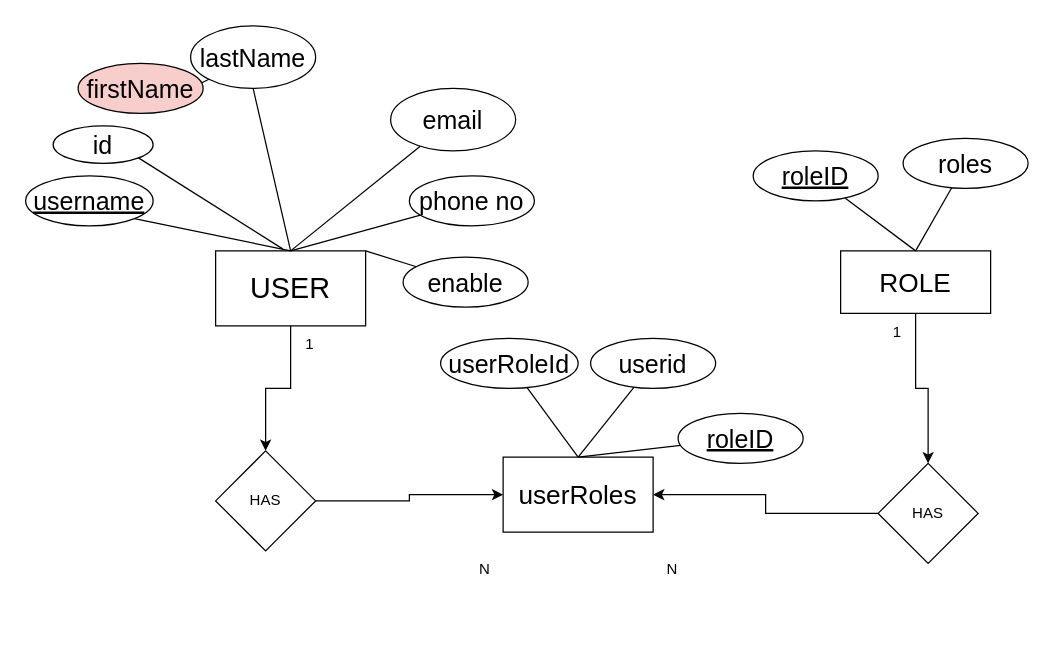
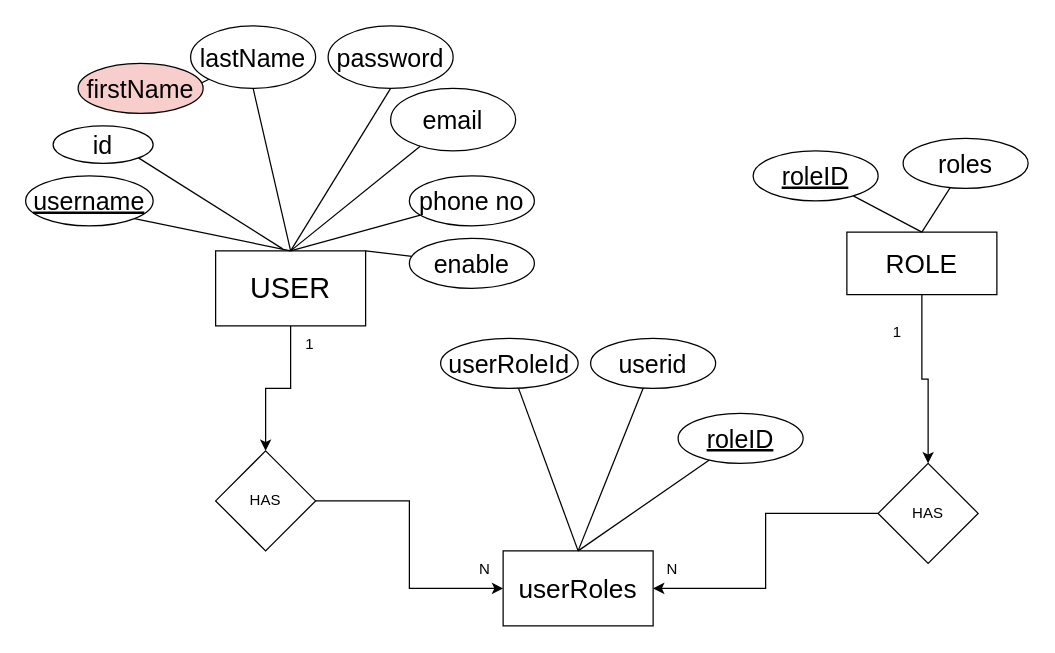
+ <mxCell id="10" value="&lt;font style=&quot;font-size: 20px;&quot;&gt;password&lt;/font&gt;" style="ellipse;whiteSpace=wrap;html=1;" vertex="1" parent="1"><mxGeometry x="262" y="20" width="100" height="50" as="geometry" /></mxCell>
+ <mxCell id="11" value="" style="endArrow=none;html=1;rounded=0;exitX=0.5;exitY=1;exitDx=0;exitDy=0;entryX=0.5;entryY=0;entryDx=0;entryDy=0;" edge="1" source="10" parent="1" target="3"><mxGeometry width="50" height="50" relative="1" as="geometry"><mxPoint x="752" y="240" as="sourcePoint" /><mxPoint x="342" y="200" as="targetPoint" /></mxGeometry></mxCell>
- <mxCell id="18" value="&lt;font style=&quot;font-size: 20px;&quot;&gt;enable&lt;/font&gt;" style="ellipse;whiteSpace=wrap;html=1;" vertex="1" parent="1"><mxGeometry x="322" y="205" width="100" height="40" as="geometry" /></mxCell>
+ <mxCell id="18" value="&lt;font style=&quot;font-size: 20px;&quot;&gt;enable&lt;/font&gt;" style="ellipse;whiteSpace=wrap;html=1;" vertex="1" parent="1"><mxGeometry x="327" y="190" width="100" height="40" as="geometry" /></mxCell>
- <mxCell id="21" value="&lt;font style=&quot;font-size: 21px;&quot;&gt;ROLE&lt;/font&gt;" style="rounded=0;whiteSpace=wrap;html=1;" vertex="1" parent="1"><mxGeometry x="672" y="200" width="120" height="50" as="geometry" /></mxCell>
+ <mxCell id="21" value="&lt;font style=&quot;font-size: 21px;&quot;&gt;ROLE&lt;/font&gt;" style="rounded=0;whiteSpace=wrap;html=1;" vertex="1" parent="1"><mxGeometry x="677" y="185" width="120" height="50" as="geometry" /></mxCell>
- <mxCell id="26" value="&lt;span style=&quot;font-size: 21px;&quot;&gt;userRoles&lt;/span&gt;" style="rounded=0;whiteSpace=wrap;html=1;" vertex="1" parent="1"><mxGeometry x="402" y="365" width="120" height="60" as="geometry" /></mxCell>
+ <mxCell id="26" value="&lt;span style=&quot;font-size: 21px;&quot;&gt;userRoles&lt;/span&gt;" style="rounded=0;whiteSpace=wrap;html=1;" vertex="1" parent="1"><mxGeometry x="402" y="440" width="120" height="60" as="geometry" /></mxCell>
